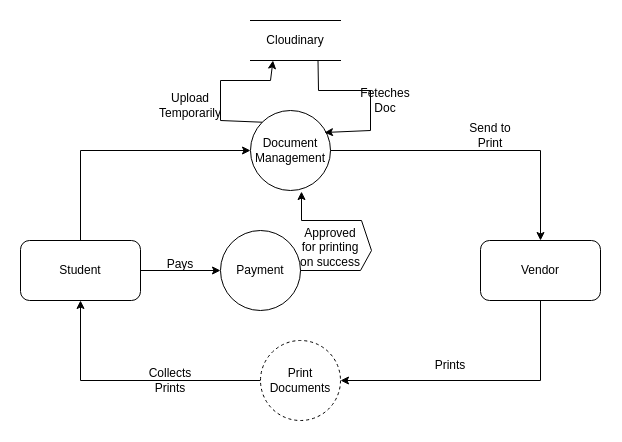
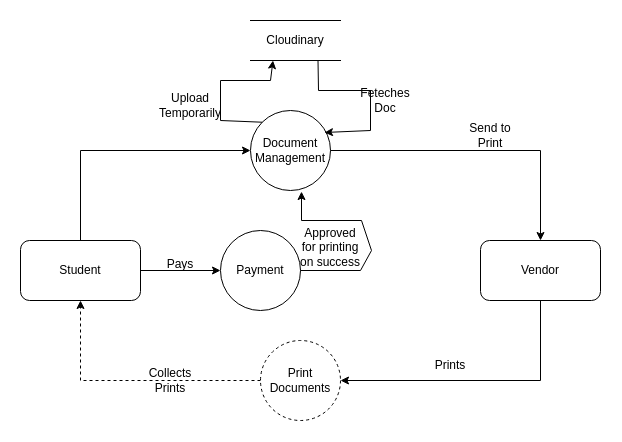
- <mxCell id="16" value="" style="endArrow=classic;html=1;rounded=0;exitX=0;exitY=0.5;exitDx=0;exitDy=0;entryX=0.5;entryY=1;entryDx=0;entryDy=0;" edge="1" parent="1" source="14" target="3"><mxGeometry width="50" height="50" relative="1" as="geometry"><mxPoint x="290" y="340" as="sourcePoint" /><mxPoint x="340" y="290" as="targetPoint" /><Array as="points"><mxPoint x="80" y="380" /></Array></mxGeometry></mxCell>
+ <mxCell id="16" value="" style="endArrow=classic;html=1;rounded=0;exitX=0;exitY=0.5;exitDx=0;exitDy=0;entryX=0.5;entryY=1;entryDx=0;entryDy=0;dashed=1;" edge="1" parent="1" source="14" target="3"><mxGeometry width="50" height="50" relative="1" as="geometry"><mxPoint x="290" y="340" as="sourcePoint" /><mxPoint x="340" y="290" as="targetPoint" /><Array as="points"><mxPoint x="80" y="380" /></Array></mxGeometry></mxCell>
